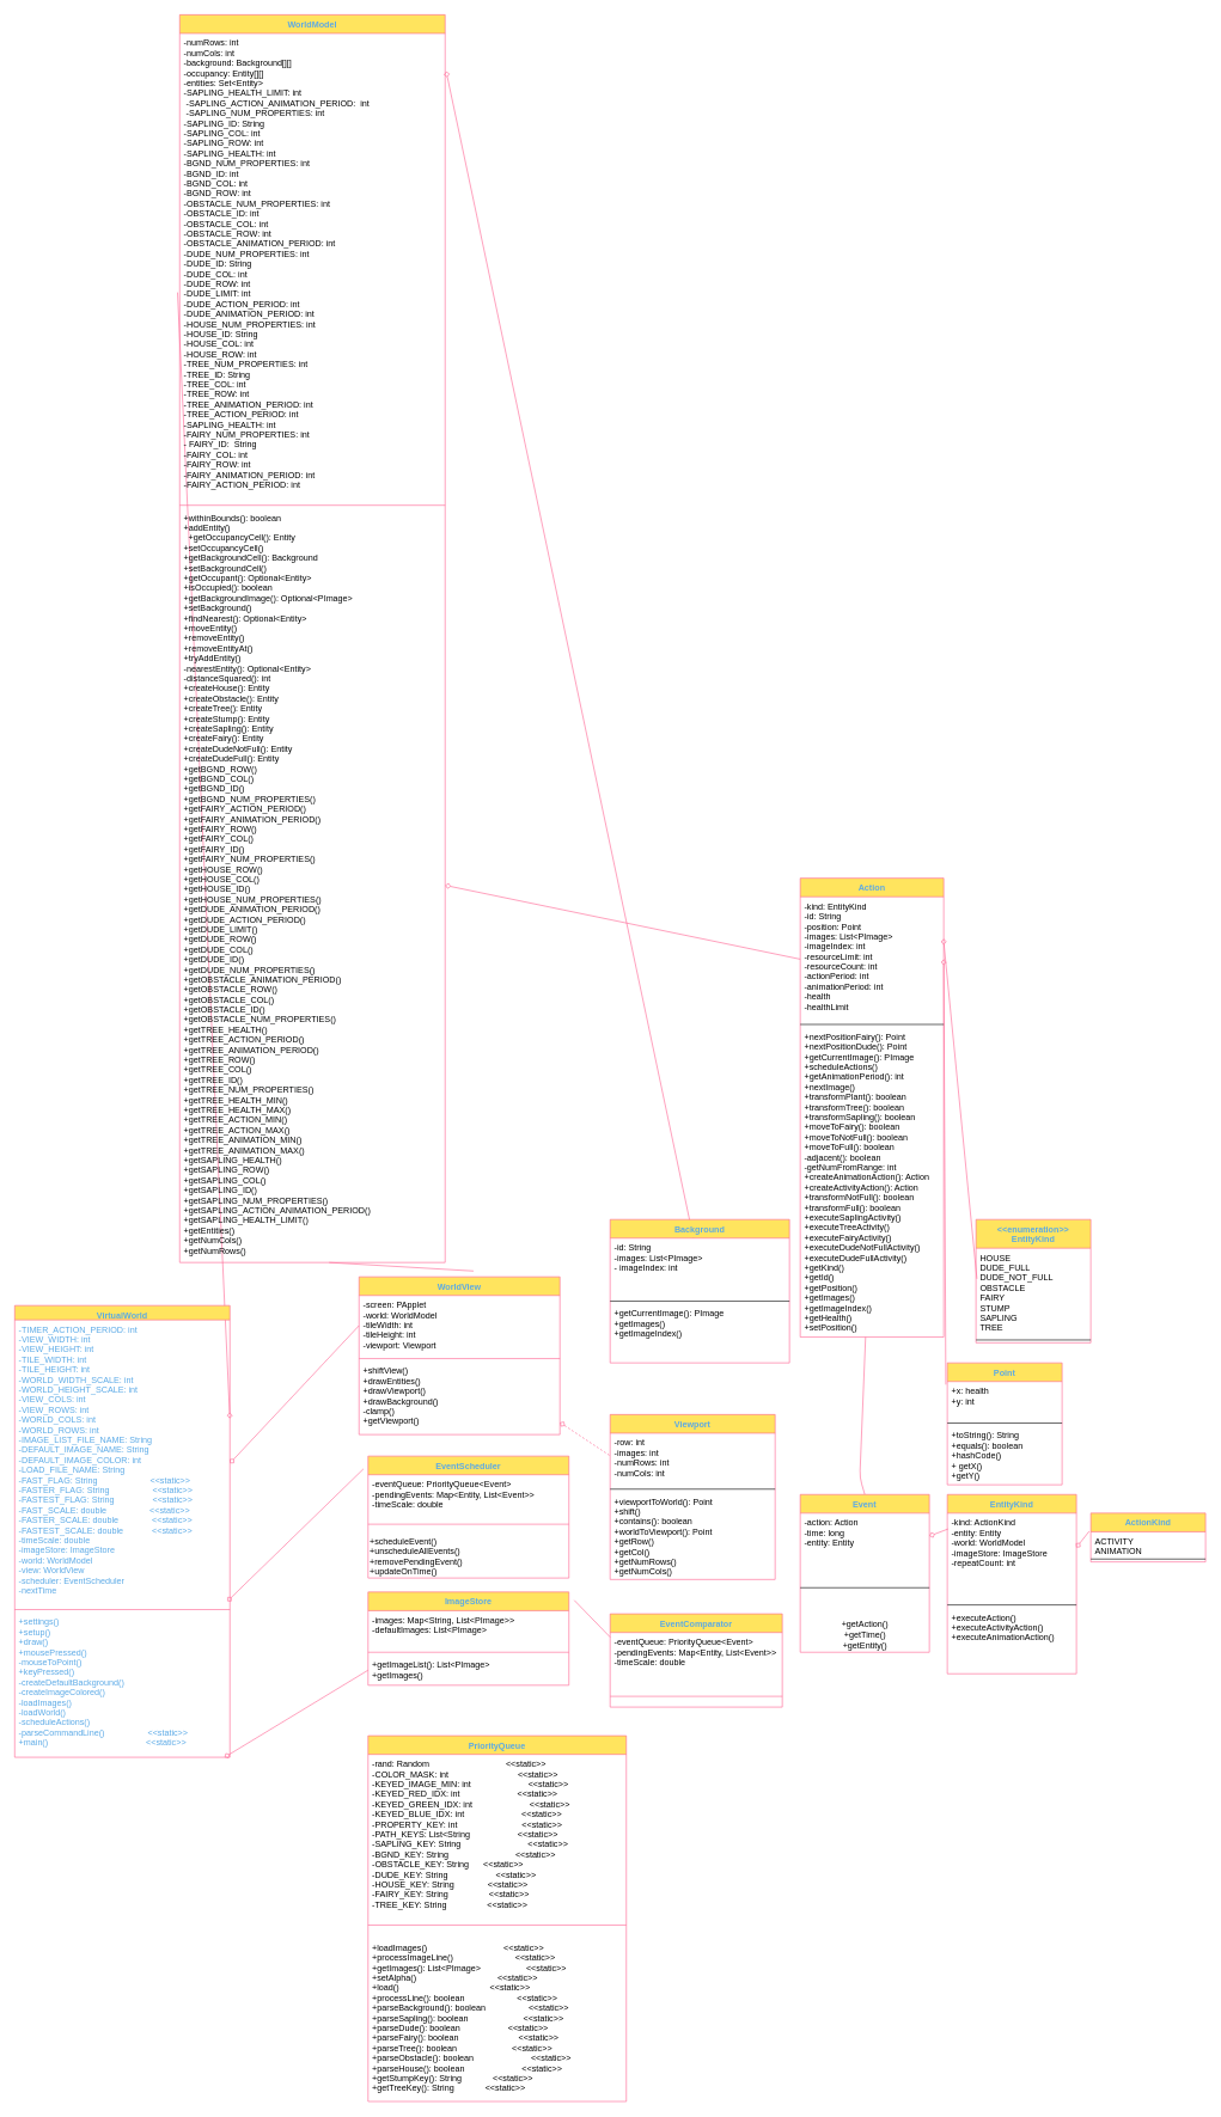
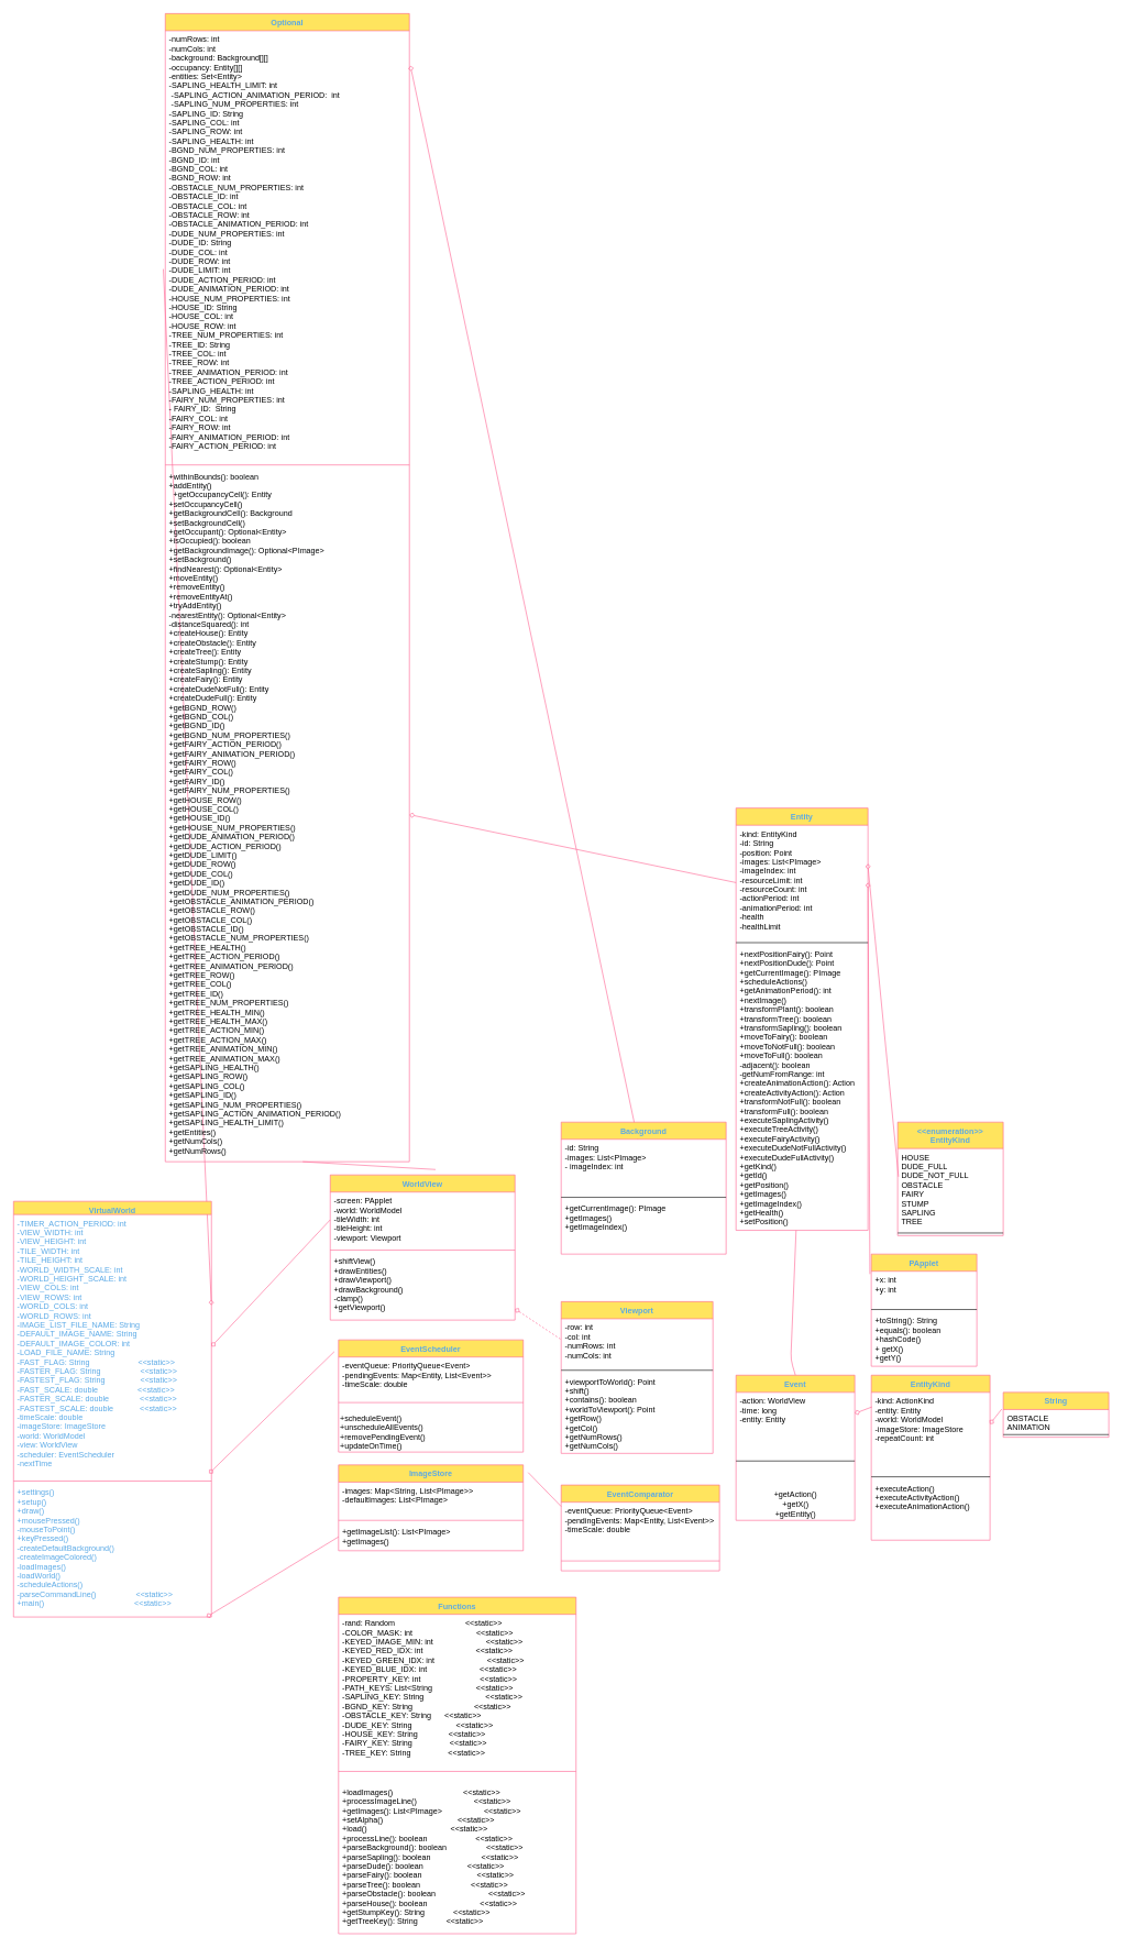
- <mxCell id="20" value="WorldModel" style="swimlane;fontStyle=1;align=center;verticalAlign=top;childLayout=stackLayout;horizontal=1;startSize=26;horizontalStack=0;resizeParent=1;resizeParentMax=0;resizeLast=0;collapsible=1;marginBottom=0;hachureGap=4;pointerEvents=0;sketch=0;fontColor=#5AA9E6;strokeColor=#FF6392;fillColor=#FFE45E;" vertex="1" parent="1"><mxGeometry x="250" y="20" width="370" height="1740" as="geometry" /></mxCell>
+ <mxCell id="20" value="Optional" style="swimlane;fontStyle=1;align=center;verticalAlign=top;childLayout=stackLayout;horizontal=1;startSize=26;horizontalStack=0;resizeParent=1;resizeParentMax=0;resizeLast=0;collapsible=1;marginBottom=0;hachureGap=4;pointerEvents=0;sketch=0;fontColor=#5AA9E6;strokeColor=#FF6392;fillColor=#FFE45E;" vertex="1" parent="1"><mxGeometry x="250" y="20" width="370" height="1740" as="geometry" /></mxCell>
- <mxCell id="47" value="Action" style="swimlane;fontStyle=1;align=center;verticalAlign=top;childLayout=stackLayout;horizontal=1;startSize=26;horizontalStack=0;resizeParent=1;resizeParentMax=0;resizeLast=0;collapsible=1;marginBottom=0;hachureGap=4;pointerEvents=0;sketch=0;fontColor=#5AA9E6;strokeColor=#FF6392;fillColor=#FFE45E;" vertex="1" parent="1"><mxGeometry x="1115" y="1224" width="200" height="640" as="geometry" /></mxCell>
+ <mxCell id="47" value="Entity" style="swimlane;fontStyle=1;align=center;verticalAlign=top;childLayout=stackLayout;horizontal=1;startSize=26;horizontalStack=0;resizeParent=1;resizeParentMax=0;resizeLast=0;collapsible=1;marginBottom=0;hachureGap=4;pointerEvents=0;sketch=0;fontColor=#5AA9E6;strokeColor=#FF6392;fillColor=#FFE45E;" vertex="1" parent="1"><mxGeometry x="1115" y="1224" width="200" height="640" as="geometry" /></mxCell>
- <mxCell id="62" value="Point" style="swimlane;fontStyle=1;align=center;verticalAlign=top;childLayout=stackLayout;horizontal=1;startSize=26;horizontalStack=0;resizeParent=1;resizeParentMax=0;resizeLast=0;collapsible=1;marginBottom=0;hachureGap=4;pointerEvents=0;sketch=0;fontColor=#5AA9E6;strokeColor=#FF6392;fillColor=#FFE45E;" vertex="1" parent="1"><mxGeometry x="1320" y="1900" width="160" height="170" as="geometry" /></mxCell>
+ <mxCell id="62" value="PApplet" style="swimlane;fontStyle=1;align=center;verticalAlign=top;childLayout=stackLayout;horizontal=1;startSize=26;horizontalStack=0;resizeParent=1;resizeParentMax=0;resizeLast=0;collapsible=1;marginBottom=0;hachureGap=4;pointerEvents=0;sketch=0;fontColor=#5AA9E6;strokeColor=#FF6392;fillColor=#FFE45E;" vertex="1" parent="1"><mxGeometry x="1320" y="1900" width="160" height="170" as="geometry" /></mxCell>
- <mxCell id="63" value="+x: health&#10;+y: int" style="text;strokeColor=none;fillColor=none;align=left;verticalAlign=top;spacingLeft=4;spacingRight=4;overflow=hidden;rotatable=0;points=[[0,0.5],[1,0.5]];portConstraint=eastwest;" vertex="1" parent="62"><mxGeometry y="26" width="160" height="54" as="geometry" /></mxCell>
+ <mxCell id="63" value="+x: int&#10;+y: int" style="text;strokeColor=none;fillColor=none;align=left;verticalAlign=top;spacingLeft=4;spacingRight=4;overflow=hidden;rotatable=0;points=[[0,0.5],[1,0.5]];portConstraint=eastwest;" vertex="1" parent="62"><mxGeometry y="26" width="160" height="54" as="geometry" /></mxCell>
- <mxCell id="52" value="-row: int&#10;-images: int&#10;-numRows: int&#10;-numCols: int" style="text;strokeColor=none;fillColor=none;align=left;verticalAlign=top;spacingLeft=4;spacingRight=4;overflow=hidden;rotatable=0;points=[[0,0.5],[1,0.5]];portConstraint=eastwest;" vertex="1" parent="51"><mxGeometry y="26" width="230" height="74" as="geometry" /></mxCell>
+ <mxCell id="52" value="-row: int&#10;-col: int&#10;-numRows: int&#10;-numCols: int" style="text;strokeColor=none;fillColor=none;align=left;verticalAlign=top;spacingLeft=4;spacingRight=4;overflow=hidden;rotatable=0;points=[[0,0.5],[1,0.5]];portConstraint=eastwest;" vertex="1" parent="51"><mxGeometry y="26" width="230" height="74" as="geometry" /></mxCell>
- <mxCell id="56" value="-action: Action&#10;-time: long&#10;-entity: Entity" style="text;strokeColor=none;fillColor=none;align=left;verticalAlign=top;spacingLeft=4;spacingRight=4;overflow=hidden;rotatable=0;points=[[0,0.5],[1,0.5]];portConstraint=eastwest;" vertex="1" parent="55"><mxGeometry y="26" width="180" height="64" as="geometry" /></mxCell>
+ <mxCell id="56" value="-action: WorldView&#10;-time: long&#10;-entity: Entity" style="text;strokeColor=none;fillColor=none;align=left;verticalAlign=top;spacingLeft=4;spacingRight=4;overflow=hidden;rotatable=0;points=[[0,0.5],[1,0.5]];portConstraint=eastwest;" vertex="1" parent="55"><mxGeometry y="26" width="180" height="64" as="geometry" /></mxCell>
- <mxCell id="70" value="ActionKind" style="swimlane;fontStyle=1;align=center;verticalAlign=top;childLayout=stackLayout;horizontal=1;startSize=26;horizontalStack=0;resizeParent=1;resizeParentMax=0;resizeLast=0;collapsible=1;marginBottom=0;hachureGap=4;pointerEvents=0;sketch=0;fontColor=#5AA9E6;strokeColor=#FF6392;fillColor=#FFE45E;" vertex="1" parent="1"><mxGeometry x="1520" y="2109.54" width="160" height="68" as="geometry" /></mxCell>
+ <mxCell id="70" value="String" style="swimlane;fontStyle=1;align=center;verticalAlign=top;childLayout=stackLayout;horizontal=1;startSize=26;horizontalStack=0;resizeParent=1;resizeParentMax=0;resizeLast=0;collapsible=1;marginBottom=0;hachureGap=4;pointerEvents=0;sketch=0;fontColor=#5AA9E6;strokeColor=#FF6392;fillColor=#FFE45E;" vertex="1" parent="1"><mxGeometry x="1520" y="2109.54" width="160" height="68" as="geometry" /></mxCell>
- <mxCell id="71" value="ACTIVITY&#10;ANIMATION" style="text;strokeColor=none;fillColor=none;align=left;verticalAlign=top;spacingLeft=4;spacingRight=4;overflow=hidden;rotatable=0;points=[[0,0.5],[1,0.5]];portConstraint=eastwest;" vertex="1" parent="70"><mxGeometry y="26" width="160" height="34" as="geometry" /></mxCell>
+ <mxCell id="71" value="OBSTACLE&#10;ANIMATION" style="text;strokeColor=none;fillColor=none;align=left;verticalAlign=top;spacingLeft=4;spacingRight=4;overflow=hidden;rotatable=0;points=[[0,0.5],[1,0.5]];portConstraint=eastwest;" vertex="1" parent="70"><mxGeometry y="26" width="160" height="34" as="geometry" /></mxCell>
- <mxCell id="58" value="&lt;div&gt;+getAction()&lt;/div&gt;&lt;div&gt;+getTime()&lt;/div&gt;&lt;div&gt;+getEntity()&lt;/div&gt;" style="text;html=1;align=center;verticalAlign=middle;resizable=0;points=[];autosize=1;strokeColor=none;fillColor=none;" vertex="1" parent="55"><mxGeometry y="170" width="180" height="50" as="geometry" /></mxCell>
+ <mxCell id="58" value="&lt;div&gt;+getAction()&lt;/div&gt;&lt;div&gt;+getX()&lt;/div&gt;&lt;div&gt;+getEntity()&lt;/div&gt;" style="text;html=1;align=center;verticalAlign=middle;resizable=0;points=[];autosize=1;strokeColor=none;fillColor=none;" vertex="1" parent="55"><mxGeometry y="170" width="180" height="50" as="geometry" /></mxCell>
- <mxCell id="39" value="PriorityQueue" style="swimlane;fontStyle=1;align=center;verticalAlign=top;childLayout=stackLayout;horizontal=1;startSize=26;horizontalStack=0;resizeParent=1;resizeParentMax=0;resizeLast=0;collapsible=1;marginBottom=0;hachureGap=4;pointerEvents=0;sketch=0;fontColor=#5AA9E6;strokeColor=#FF6392;fillColor=#FFE45E;" vertex="1" parent="1"><mxGeometry x="512.57" y="2420" width="360" height="510" as="geometry" /></mxCell>
+ <mxCell id="39" value="Functions" style="swimlane;fontStyle=1;align=center;verticalAlign=top;childLayout=stackLayout;horizontal=1;startSize=26;horizontalStack=0;resizeParent=1;resizeParentMax=0;resizeLast=0;collapsible=1;marginBottom=0;hachureGap=4;pointerEvents=0;sketch=0;fontColor=#5AA9E6;strokeColor=#FF6392;fillColor=#FFE45E;" vertex="1" parent="1"><mxGeometry x="512.57" y="2420" width="360" height="510" as="geometry" /></mxCell>
